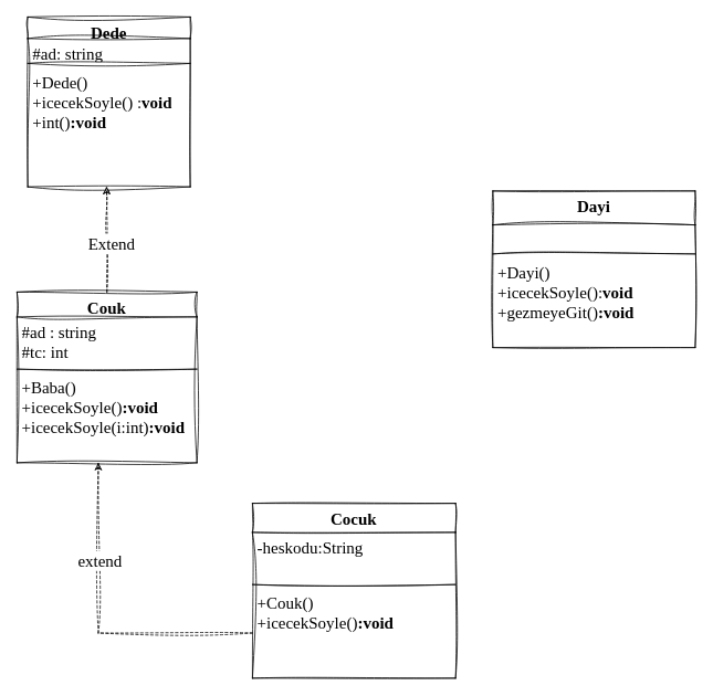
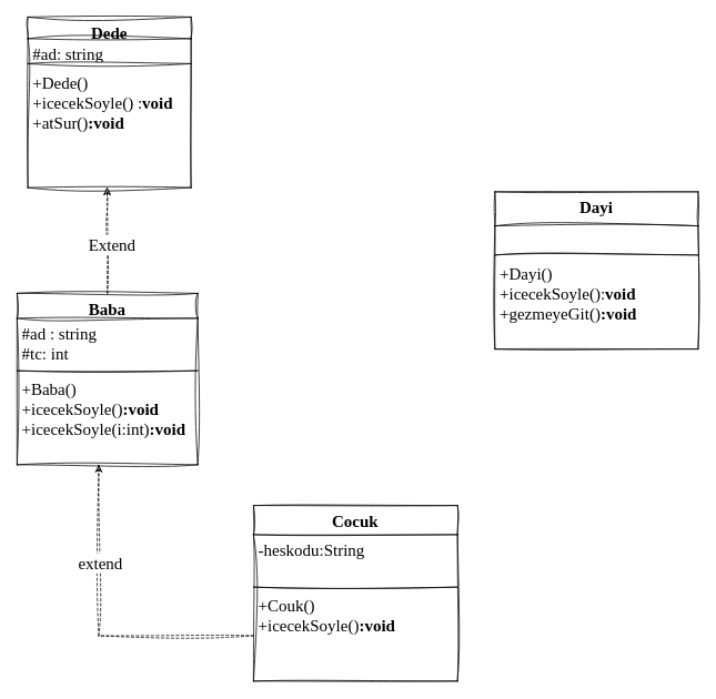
- <mxCell id="5" value="+Dede()&lt;br&gt;+icecekSoyle() :&lt;b&gt;void&lt;/b&gt;&lt;br&gt;+int()&lt;b&gt;:void&lt;/b&gt;" style="text;strokeColor=none;fillColor=none;align=left;verticalAlign=top;spacingLeft=4;spacingRight=4;overflow=hidden;rotatable=0;points=[[0,0.5],[1,0.5]];portConstraint=eastwest;whiteSpace=wrap;html=1;fontSize=20;fontFamily=Architects Daughter;" vertex="1" parent="2"><mxGeometry y="60" width="196" height="145" as="geometry" /></mxCell>
+ <mxCell id="5" value="+Dede()&lt;br&gt;+icecekSoyle() :&lt;b&gt;void&lt;/b&gt;&lt;br&gt;+atSur()&lt;b&gt;:void&lt;/b&gt;" style="text;strokeColor=none;fillColor=none;align=left;verticalAlign=top;spacingLeft=4;spacingRight=4;overflow=hidden;rotatable=0;points=[[0,0.5],[1,0.5]];portConstraint=eastwest;whiteSpace=wrap;html=1;fontSize=20;fontFamily=Architects Daughter;" vertex="1" parent="2"><mxGeometry y="60" width="196" height="145" as="geometry" /></mxCell>
- <mxCell id="6" value="Couk" style="swimlane;fontStyle=1;align=center;verticalAlign=top;childLayout=stackLayout;horizontal=1;startSize=30;horizontalStack=0;resizeParent=1;resizeParentMax=0;resizeLast=0;collapsible=1;marginBottom=0;whiteSpace=wrap;html=1;sketch=1;hachureGap=4;jiggle=2;curveFitting=1;fontFamily=Architects Daughter;fontSource=https%3A%2F%2Ffonts.googleapis.com%2Fcss%3Ffamily%3DArchitects%2BDaughter;fontSize=20;" vertex="1" parent="1"><mxGeometry x="20" y="352" width="217" height="206" as="geometry" /></mxCell>
+ <mxCell id="6" value="Baba" style="swimlane;fontStyle=1;align=center;verticalAlign=top;childLayout=stackLayout;horizontal=1;startSize=30;horizontalStack=0;resizeParent=1;resizeParentMax=0;resizeLast=0;collapsible=1;marginBottom=0;whiteSpace=wrap;html=1;sketch=1;hachureGap=4;jiggle=2;curveFitting=1;fontFamily=Architects Daughter;fontSource=https%3A%2F%2Ffonts.googleapis.com%2Fcss%3Ffamily%3DArchitects%2BDaughter;fontSize=20;" vertex="1" parent="1"><mxGeometry x="20" y="352" width="217" height="206" as="geometry" /></mxCell>
